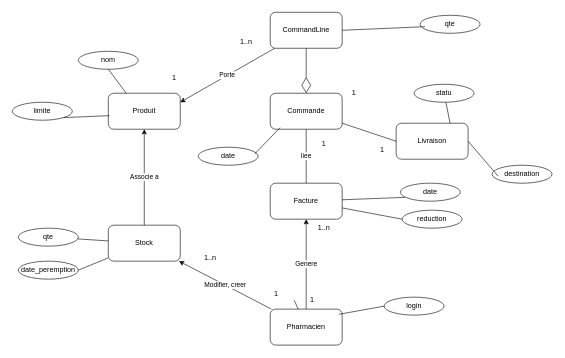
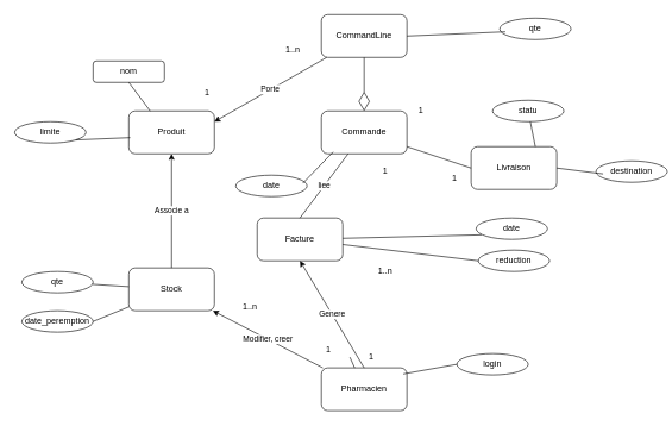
- <mxCell id="32" value="nom" style="ellipse;whiteSpace=wrap;html=1;" vertex="1" parent="1"><mxGeometry x="130" y="85" width="100" height="30" as="geometry" /></mxCell>
+ <mxCell id="32" value="nom" style="whiteSpace=wrap;html=1;rounded=1;" vertex="1" parent="1"><mxGeometry x="130" y="85" width="100" height="30" as="geometry" /></mxCell>
- <mxCell id="38" value="destination" style="ellipse;whiteSpace=wrap;html=1;" vertex="1" parent="1"><mxGeometry x="820" y="275" width="100" height="30" as="geometry" /></mxCell>
+ <mxCell id="38" value="destination" style="ellipse;whiteSpace=wrap;html=1;" vertex="1" parent="1"><mxGeometry x="835" y="225" width="100" height="30" as="geometry" /></mxCell>
- <mxCell id="19" value="Facture" style="rounded=1;whiteSpace=wrap;html=1;" vertex="1" parent="1"><mxGeometry x="450" y="305" width="120" height="60" as="geometry" /></mxCell>
+ <mxCell id="19" value="Facture" style="rounded=1;whiteSpace=wrap;html=1;" vertex="1" parent="1"><mxGeometry x="360" y="305" width="120" height="60" as="geometry" /></mxCell>
